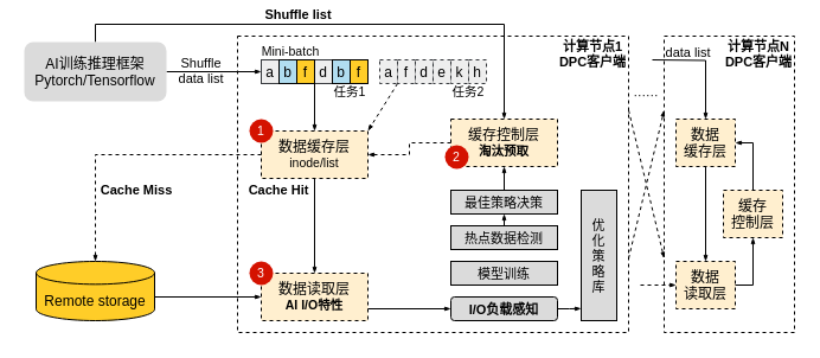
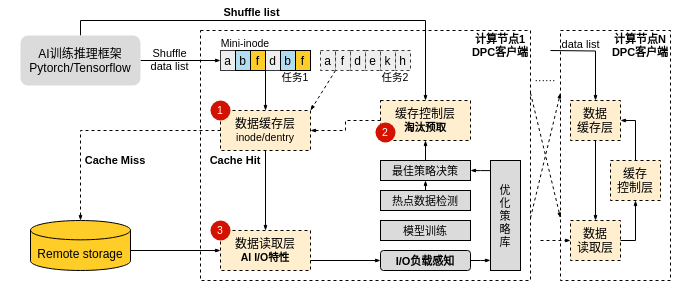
- <mxCell id="55" value="Mini-batch" style="text;strokeColor=none;align=center;fillColor=none;verticalAlign=middle;rounded=0;fontFamily=Helvetica;fontSize=10.5;fontColor=default;labelBackgroundColor=none;" vertex="1" parent="1"><mxGeometry x="220" y="38" width="50" height="10" as="geometry" /></mxCell>
+ <mxCell id="55" value="Mini-inode" style="text;strokeColor=none;align=center;fillColor=none;verticalAlign=middle;rounded=0;fontFamily=Helvetica;fontSize=10.5;fontColor=default;labelBackgroundColor=none;" vertex="1" parent="1"><mxGeometry x="220" y="38" width="50" height="10" as="geometry" /></mxCell>
- <mxCell id="39" value="inode/list" style="text;strokeColor=none;align=center;fillColor=#FFEFCF;verticalAlign=middle;rounded=0;fontStyle=0;fontSize=10.5;" vertex="1" parent="37"><mxGeometry x="15" y="22" width="60" height="10" as="geometry" /></mxCell>
+ <mxCell id="39" value="inode/dentry" style="text;strokeColor=none;align=center;fillColor=#FFEFCF;verticalAlign=middle;rounded=0;fontStyle=0;fontSize=10.5;" vertex="1" parent="37"><mxGeometry x="15" y="22" width="60" height="10" as="geometry" /></mxCell>
+ <mxCell id="57" value="" style="endArrow=blockThin;rounded=0;strokeColor=default;align=center;verticalAlign=middle;fontFamily=Helvetica;fontSize=11;fontColor=default;labelBackgroundColor=default;edgeStyle=orthogonalEdgeStyle;endSize=3;exitX=0.004;exitY=0.092;exitDx=0;exitDy=0;exitPerimeter=0;entryX=1;entryY=0.5;entryDx=0;entryDy=0;endFill=1;" edge="1" parent="1" source="56" target="53"><mxGeometry width="50" height="50" relative="1" as="geometry"><mxPoint x="430.12" y="170" as="sourcePoint" /><mxPoint x="380.12" y="120" as="targetPoint" /></mxGeometry></mxCell>
